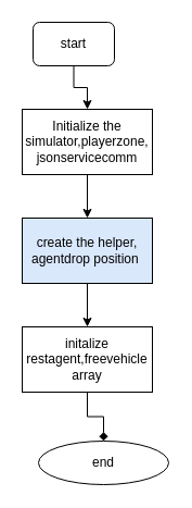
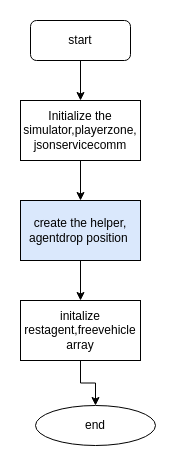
- <mxCell id="3" value="start" style="rounded=1;whiteSpace=wrap;html=1;" vertex="1" parent="1"><mxGeometry x="30" y="20" width="75" height="40" as="geometry" /></mxCell>
+ <mxCell id="3" value="start" style="rounded=1;whiteSpace=wrap;html=1;" vertex="1" parent="1"><mxGeometry x="30" y="20" width="100" height="40" as="geometry" /></mxCell>
- <mxCell id="8" value="" style="edgeStyle=orthogonalEdgeStyle;rounded=0;orthogonalLoop=1;jettySize=auto;html=1;endArrow=diamond;" edge="1" parent="1" source="9" target="10"><mxGeometry relative="1" as="geometry" /></mxCell>
+ <mxCell id="8" value="" style="edgeStyle=orthogonalEdgeStyle;rounded=0;orthogonalLoop=1;jettySize=auto;html=1;" edge="1" parent="1" source="9" target="10"><mxGeometry relative="1" as="geometry" /></mxCell>
